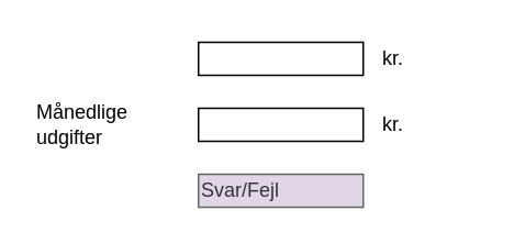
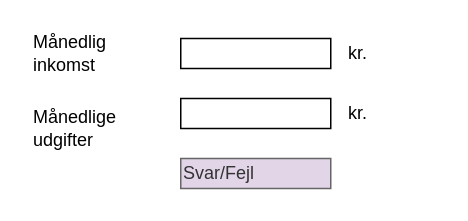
+ <mxCell id="2" value="Månedlig inkomst" style="text;html=1;align=left;verticalAlign=middle;whiteSpace=wrap;rounded=0;" vertex="1" parent="1"><mxGeometry x="20" y="25" width="60" height="20" as="geometry" /></mxCell>
- <mxCell id="3" value="Månedlige udgifter" style="text;html=1;align=left;verticalAlign=middle;whiteSpace=wrap;rounded=0;" vertex="1" parent="1"><mxGeometry x="20" y="65" width="60" height="20" as="geometry" /></mxCell>
+ <mxCell id="3" value="Månedlige udgifter" style="text;html=1;align=left;verticalAlign=middle;whiteSpace=wrap;rounded=0;" vertex="1" parent="1"><mxGeometry x="20" y="75" width="60" height="20" as="geometry" /></mxCell>
